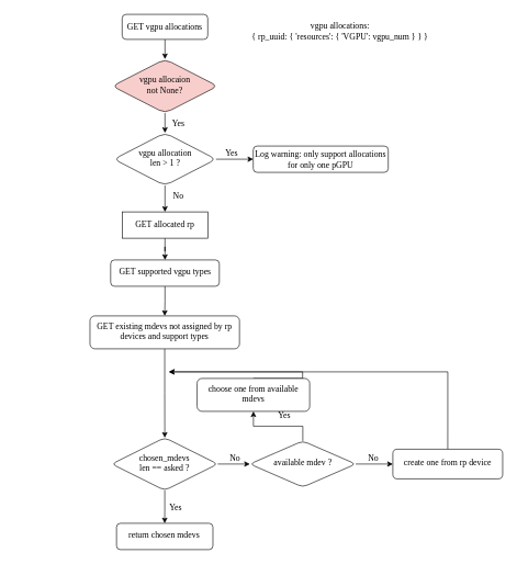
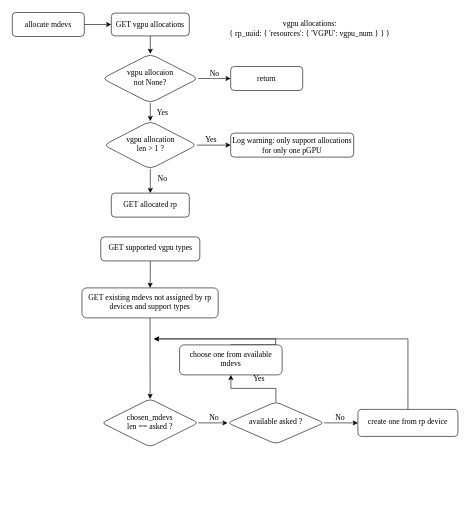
+ <mxCell id="3" value="&lt;div style=&quot;line-height: 22px; font-size: 13px;&quot;&gt;allocate mdevs&lt;/div&gt;" style="rounded=1;whiteSpace=wrap;html=1;fontSize=13;glass=0;strokeWidth=1;shadow=0;fontFamily=Comic Sans MS;" parent="1" vertex="1"><mxGeometry x="20" y="20" width="120" height="40" as="geometry" /></mxCell>
+ <mxCell id="2" value="" style="edgeStyle=orthogonalEdgeStyle;rounded=0;orthogonalLoop=1;jettySize=auto;html=1;fontFamily=Comic Sans MS;fontSize=13;" edge="1" parent="1" source="3" target="15"><mxGeometry relative="1" as="geometry" /></mxCell>
- <mxCell id="6" value="vgpu allocaion &lt;br style=&quot;font-size: 13px;&quot;&gt;not None?" style="rhombus;whiteSpace=wrap;html=1;shadow=0;fontFamily=Comic Sans MS;fontSize=13;align=center;strokeWidth=1;spacing=6;spacingTop=-4;rounded=1;fillColor=#f8cecc;" parent="1" vertex="1"><mxGeometry x="170" y="89" width="160" height="82" as="geometry" /></mxCell>
+ <mxCell id="6" value="vgpu allocaion &lt;br style=&quot;font-size: 13px;&quot;&gt;not None?" style="rhombus;whiteSpace=wrap;html=1;shadow=0;fontFamily=Comic Sans MS;fontSize=13;align=center;strokeWidth=1;spacing=6;spacingTop=-4;rounded=1;" parent="1" vertex="1"><mxGeometry x="170" y="89" width="160" height="82" as="geometry" /></mxCell>
+ <mxCell id="5" value="No" style="edgeStyle=orthogonalEdgeStyle;rounded=0;orthogonalLoop=1;jettySize=auto;html=1;exitX=1;exitY=0.5;exitDx=0;exitDy=0;entryX=0;entryY=0.5;entryDx=0;entryDy=0;strokeColor=#000000;fontFamily=Comic Sans MS;fontSize=13;" edge="1" parent="1" source="6" target="7"><mxGeometry y="8" relative="1" as="geometry"><mxPoint as="offset" /></mxGeometry></mxCell>
+ <mxCell id="7" value="return" style="rounded=1;whiteSpace=wrap;html=1;fontSize=13;glass=0;strokeWidth=1;shadow=0;arcSize=15;fontFamily=Comic Sans MS;" parent="1" vertex="1"><mxGeometry x="384" y="110" width="120" height="40" as="geometry" /></mxCell>
- <mxCell id="17" value="&lt;span style=&quot;font-size: 13px;&quot;&gt;GET allocated rp&lt;/span&gt;" style="whiteSpace=wrap;html=1;shadow=0;strokeWidth=1;spacing=6;spacingTop=-4;fontFamily=Comic Sans MS;fontSize=13;rounded=0;" vertex="1" parent="1"><mxGeometry x="185" y="321" width="130" height="40" as="geometry" /></mxCell>
+ <mxCell id="17" value="&lt;span style=&quot;font-size: 13px;&quot;&gt;GET allocated rp&lt;/span&gt;" style="whiteSpace=wrap;html=1;shadow=0;strokeWidth=1;spacing=6;spacingTop=-4;rounded=1;fontFamily=Comic Sans MS;fontSize=13;" vertex="1" parent="1"><mxGeometry x="185" y="321" width="130" height="40" as="geometry" /></mxCell>
- <mxCell id="16" value="" style="edgeStyle=orthogonalEdgeStyle;rounded=0;orthogonalLoop=1;jettySize=auto;html=1;strokeColor=#000000;fontFamily=Comic Sans MS;fontSize=13;" edge="1" parent="1" source="17" target="20"><mxGeometry relative="1" as="geometry" /></mxCell>
- <mxCell id="28" value="available mdev ?" style="rhombus;whiteSpace=wrap;html=1;shadow=0;strokeWidth=1;spacing=6;spacingTop=-4;rounded=1;arcSize=15;fontFamily=Comic Sans MS;fontSize=13;" vertex="1" parent="1"><mxGeometry x="378.88" y="669" width="160.75" height="70" as="geometry" /></mxCell>
+ <mxCell id="28" value="available asked ?" style="rhombus;whiteSpace=wrap;html=1;shadow=0;strokeWidth=1;spacing=6;spacingTop=-4;rounded=1;arcSize=15;fontFamily=Comic Sans MS;fontSize=13;" vertex="1" parent="1"><mxGeometry x="378.88" y="669" width="160.75" height="70" as="geometry" /></mxCell>
- <mxCell id="24" value="Yes" style="edgeStyle=orthogonalEdgeStyle;rounded=0;orthogonalLoop=1;jettySize=auto;html=1;strokeColor=#000000;fontFamily=Comic Sans MS;fontSize=13;" edge="1" parent="1" source="25" target="33"><mxGeometry x="0.008" y="16" relative="1" as="geometry"><mxPoint as="offset" /></mxGeometry></mxCell>
- <mxCell id="33" value="return chosen mdevs" style="whiteSpace=wrap;html=1;shadow=0;strokeWidth=1;spacing=6;spacingTop=-4;rounded=1;arcSize=15;fontFamily=Comic Sans MS;fontSize=13;" vertex="1" parent="1"><mxGeometry x="176.44" y="794" width="146.38" height="40" as="geometry" /></mxCell>
